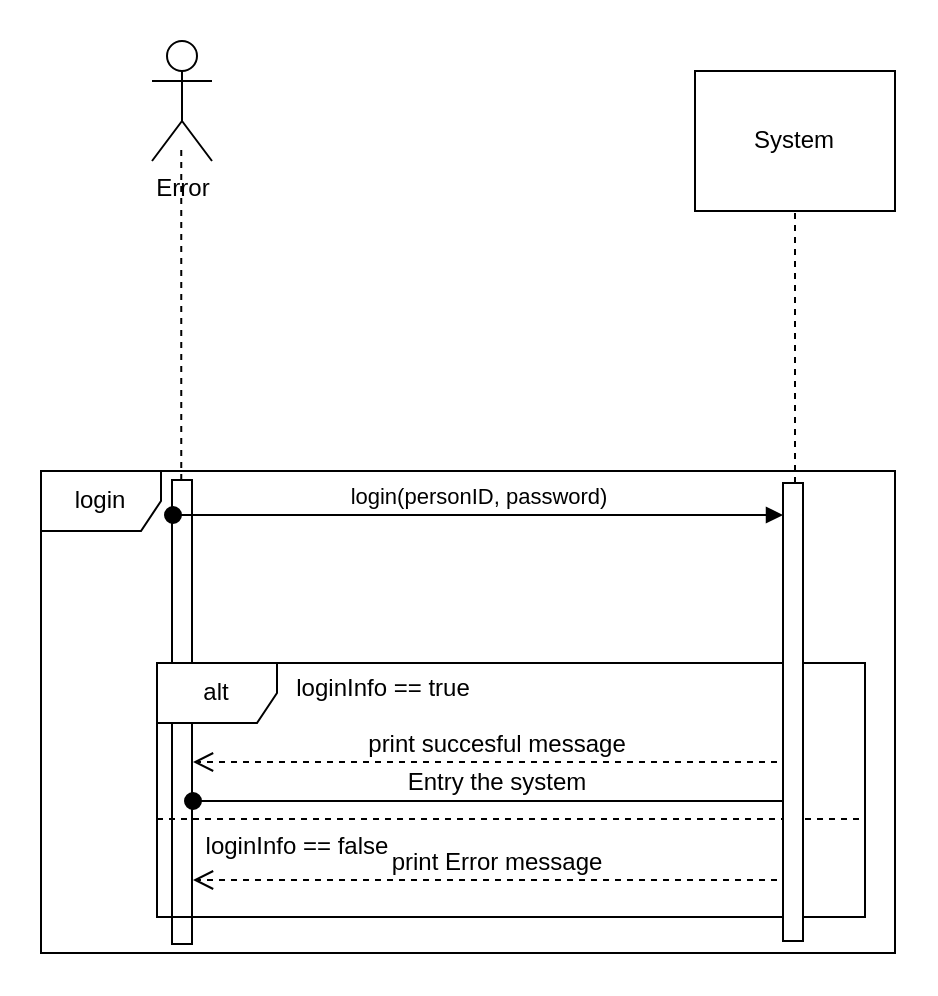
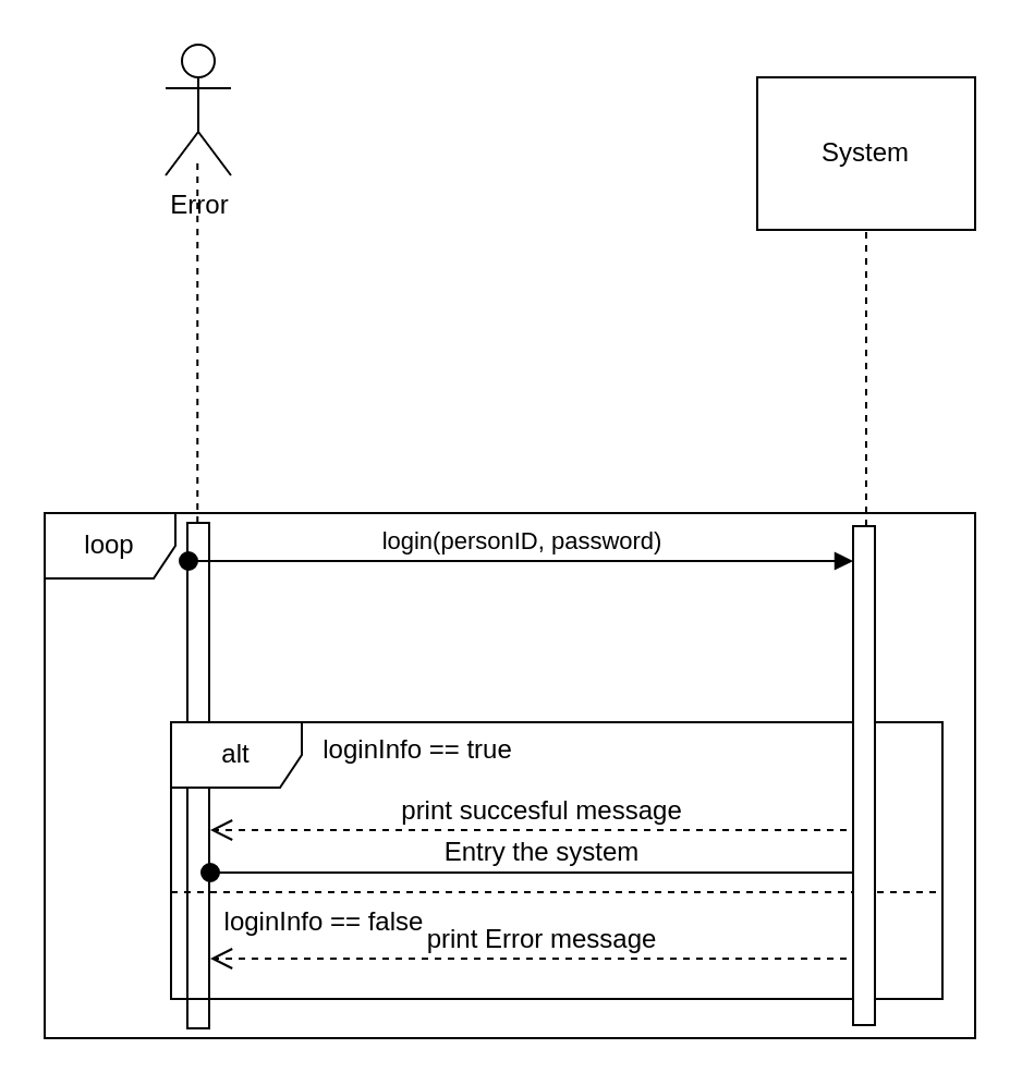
- <mxCell id="8" value="login" style="shape=umlFrame;whiteSpace=wrap;html=1;pointerEvents=0;labelBackgroundColor=none;" vertex="1" parent="1"><mxGeometry x="20" y="235" width="427" height="241" as="geometry" /></mxCell>
+ <mxCell id="8" value="loop" style="shape=umlFrame;whiteSpace=wrap;html=1;pointerEvents=0;labelBackgroundColor=none;" vertex="1" parent="1"><mxGeometry x="20" y="235" width="427" height="241" as="geometry" /></mxCell>
